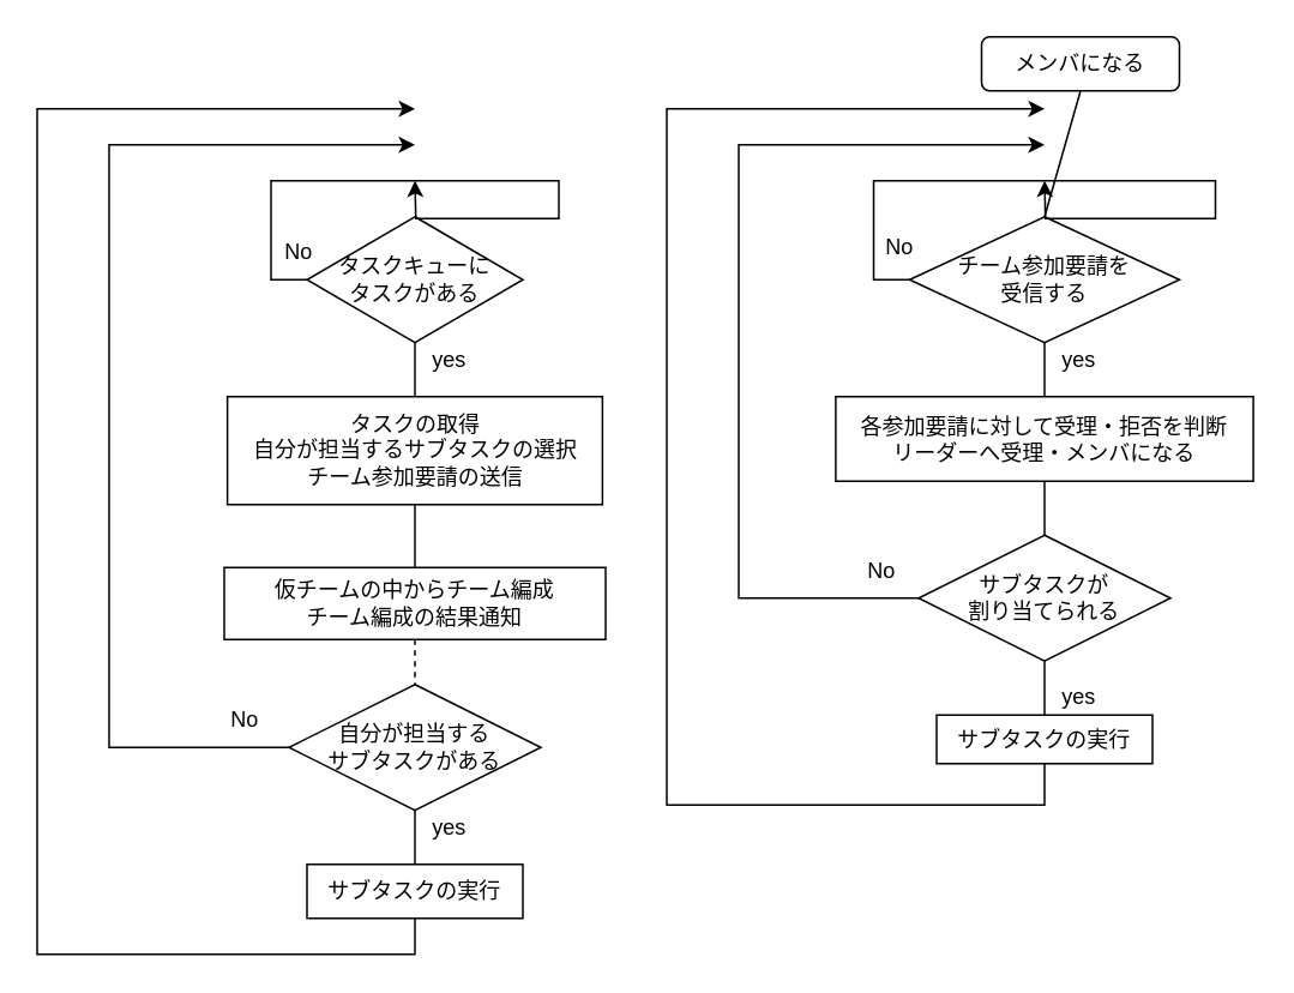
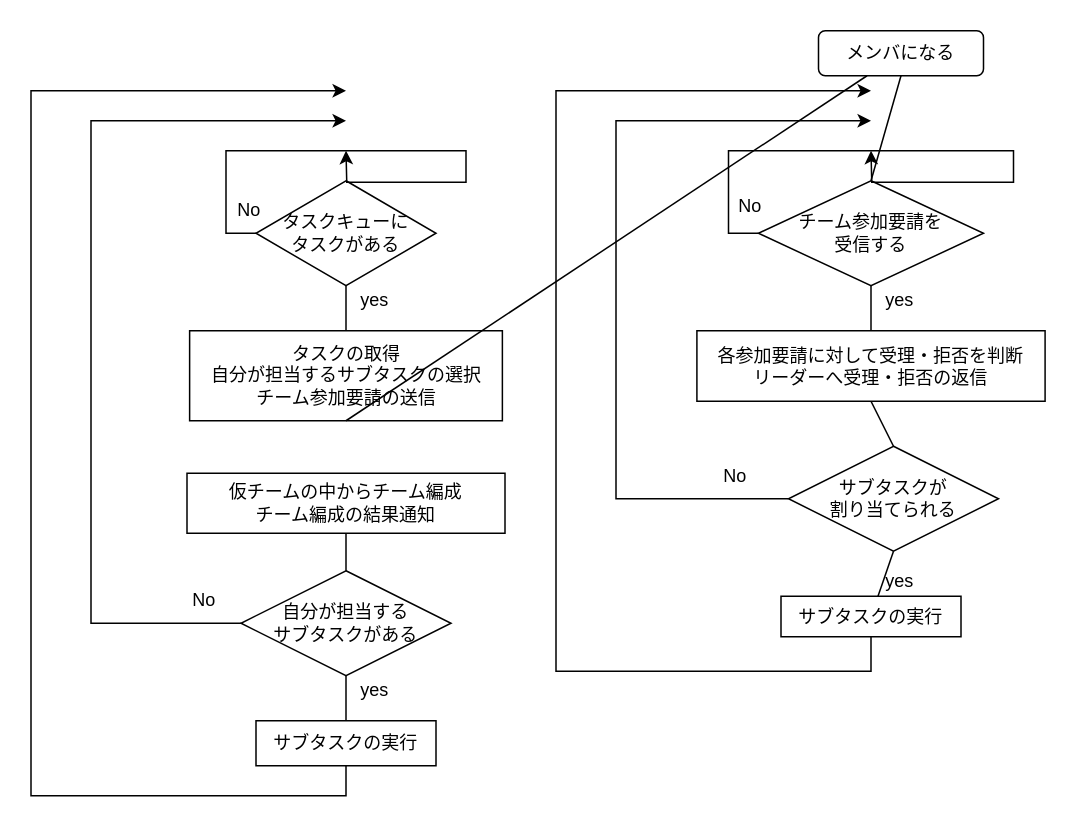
- <mxCell id="6" value="各参加要請に対して受理・拒否を判断&lt;br&gt;リーダーへ受理・メンバになる" style="rounded=0;whiteSpace=wrap;html=1;shadow=0;strokeColor=#000000;fillColor=none;" parent="1" vertex="1"><mxGeometry x="463.94" y="220" width="232.12" height="47" as="geometry" /></mxCell>
+ <mxCell id="6" value="各参加要請に対して受理・拒否を判断&lt;br&gt;リーダーへ受理・拒否の返信" style="rounded=0;whiteSpace=wrap;html=1;shadow=0;strokeColor=#000000;fillColor=none;" parent="1" vertex="1"><mxGeometry x="463.94" y="220" width="232.12" height="47" as="geometry" /></mxCell>
- <mxCell id="27" value="" style="endArrow=none;html=1;shadow=0;entryX=0.5;entryY=0;entryDx=0;entryDy=0;exitX=0.5;exitY=1;exitDx=0;exitDy=0;" parent="1" source="21" target="25" edge="1"><mxGeometry width="50" height="50" relative="1" as="geometry"><mxPoint x="230" y="290" as="sourcePoint" /><mxPoint x="240" y="230" as="targetPoint" /></mxGeometry></mxCell>
+ <mxCell id="27" value="" style="endArrow=none;html=1;shadow=0;exitX=0.5;exitY=1;exitDx=0;exitDy=0;" parent="1" source="21" target="4" edge="1"><mxGeometry width="50" height="50" relative="1" as="geometry"><mxPoint x="230" y="290" as="sourcePoint" /><mxPoint x="240" y="230" as="targetPoint" /></mxGeometry></mxCell>
- <mxCell id="9" value="サブタスクが&lt;br&gt;割り当てられる" style="rhombus;whiteSpace=wrap;html=1;shadow=0;strokeColor=#000000;fillColor=none;" parent="1" vertex="1"><mxGeometry x="510" y="297" width="140" height="70" as="geometry" /></mxCell>
+ <mxCell id="9" value="サブタスクが&lt;br&gt;割り当てられる" style="rhombus;whiteSpace=wrap;html=1;shadow=0;strokeColor=#000000;fillColor=none;" parent="1" vertex="1"><mxGeometry x="525" y="297" width="140" height="70" as="geometry" /></mxCell>
- <mxCell id="28" value="" style="endArrow=none;html=1;shadow=0;entryX=0.5;entryY=0;entryDx=0;entryDy=0;exitX=0.5;exitY=1;exitDx=0;exitDy=0;dashed=1;" parent="1" source="25" target="24" edge="1"><mxGeometry width="50" height="50" relative="1" as="geometry"><mxPoint x="240" y="290" as="sourcePoint" /><mxPoint x="240" y="325" as="targetPoint" /></mxGeometry></mxCell>
+ <mxCell id="28" value="" style="endArrow=none;html=1;shadow=0;entryX=0.5;entryY=0;entryDx=0;entryDy=0;exitX=0.5;exitY=1;exitDx=0;exitDy=0;" parent="1" source="25" target="24" edge="1"><mxGeometry width="50" height="50" relative="1" as="geometry"><mxPoint x="240" y="290" as="sourcePoint" /><mxPoint x="240" y="325" as="targetPoint" /></mxGeometry></mxCell>
